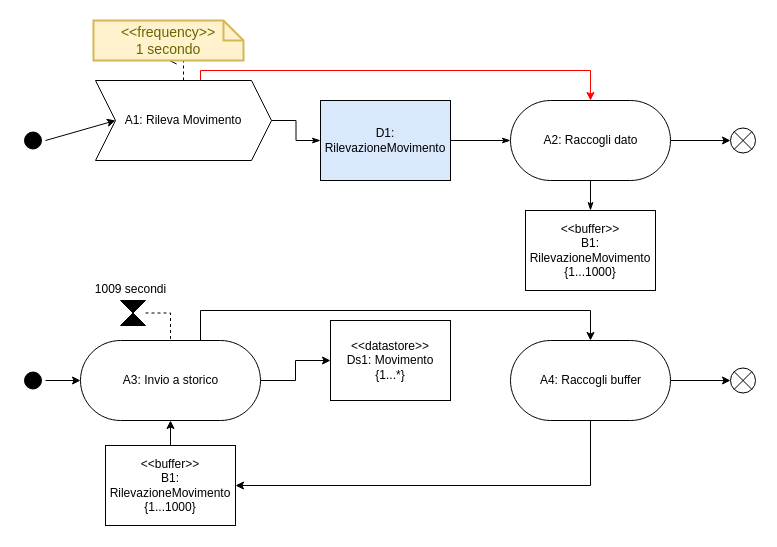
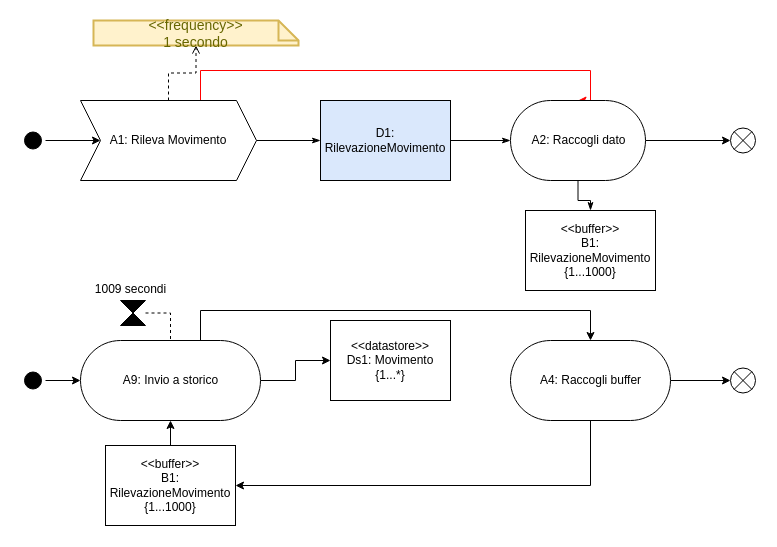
- <mxCell id="15" value="&amp;lt;&amp;lt;frequency&amp;gt;&amp;gt;&lt;br&gt;1 secondo" style="shape=note;strokeWidth=2;fontSize=14;size=20;whiteSpace=wrap;html=1;fillColor=#fff2cc;strokeColor=#d6b656;fontColor=#666600;" vertex="1" parent="1"><mxGeometry x="93" y="20" width="150" height="40" as="geometry" /></mxCell>
+ <mxCell id="15" value="&amp;lt;&amp;lt;frequency&amp;gt;&amp;gt;&lt;br&gt;1 secondo" style="shape=note;strokeWidth=2;fontSize=14;size=20;whiteSpace=wrap;html=1;fillColor=#fff2cc;strokeColor=#d6b656;fontColor=#666600;" vertex="1" parent="1"><mxGeometry x="93" y="20" width="205" height="25" as="geometry" /></mxCell>
- <mxCell id="6" value="A1: Rileva Movimento" style="shape=step;perimeter=stepPerimeter;whiteSpace=wrap;html=1;fixedSize=1;gradientColor=none;" parent="1" vertex="1"><mxGeometry x="95" y="80" width="176" height="80" as="geometry" /></mxCell>
+ <mxCell id="6" value="A1: Rileva Movimento" style="shape=step;perimeter=stepPerimeter;whiteSpace=wrap;html=1;fixedSize=1;gradientColor=none;" parent="1" vertex="1"><mxGeometry x="80" y="100" width="176" height="80" as="geometry" /></mxCell>
- <mxCell id="14" value="&lt;div&gt;A2: Raccogli dato&lt;/div&gt;" style="html=1;dashed=0;whitespace=wrap;shape=mxgraph.dfd.start;" vertex="1" parent="1"><mxGeometry x="510" y="100" width="160" height="80" as="geometry" /></mxCell>
+ <mxCell id="14" value="&lt;div&gt;A2: Raccogli dato&lt;/div&gt;" style="html=1;dashed=0;whitespace=wrap;shape=mxgraph.dfd.start;" vertex="1" parent="1"><mxGeometry x="510" y="100" width="135" height="80" as="geometry" /></mxCell>
- <mxCell id="21" value="&lt;div&gt;A3: Invio a storico&lt;/div&gt;" style="html=1;dashed=0;whitespace=wrap;shape=mxgraph.dfd.start;" vertex="1" parent="1"><mxGeometry x="80" y="340" width="180" height="80" as="geometry" /></mxCell>
+ <mxCell id="21" value="&lt;div&gt;A9: Invio a storico&lt;/div&gt;" style="html=1;dashed=0;whitespace=wrap;shape=mxgraph.dfd.start;" vertex="1" parent="1"><mxGeometry x="80" y="340" width="180" height="80" as="geometry" /></mxCell>
